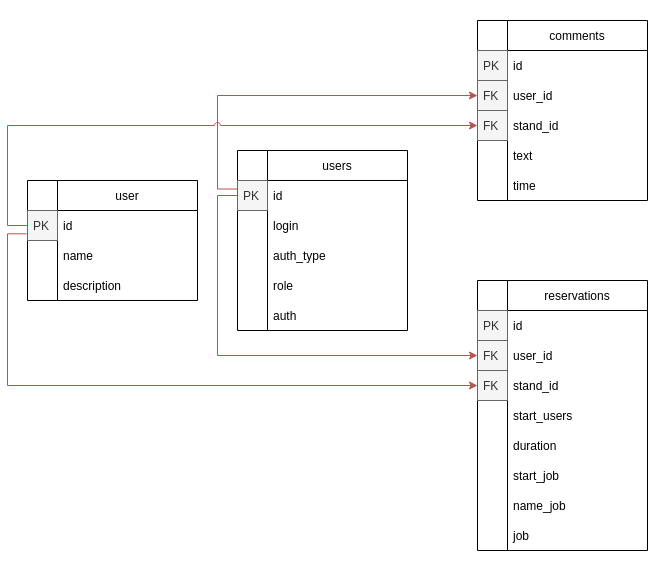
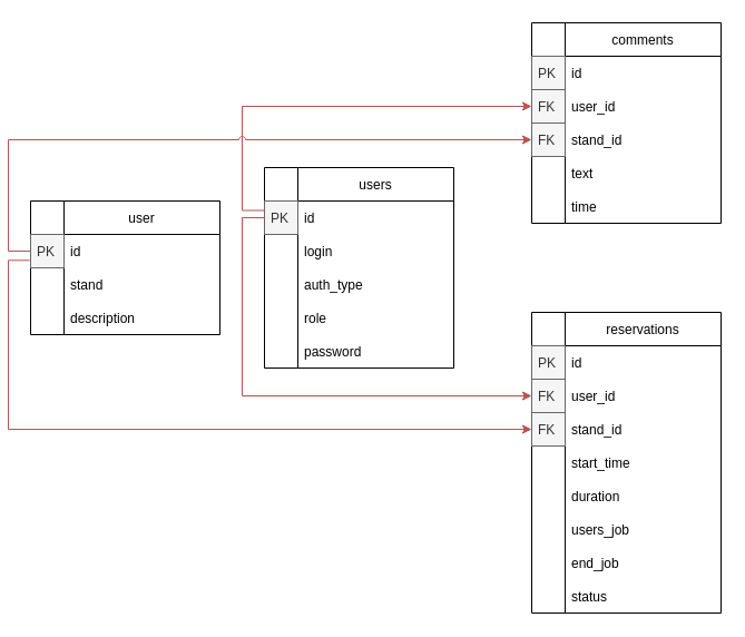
- <mxCell id="16" value="name" style="text;strokeColor=none;fillColor=none;align=left;verticalAlign=middle;spacingLeft=4;spacingRight=4;overflow=hidden;points=[[0,0.5],[1,0.5]];portConstraint=eastwest;rotatable=0;" parent="14" vertex="1"><mxGeometry y="60" width="140" height="30" as="geometry" /></mxCell>
+ <mxCell id="16" value="stand" style="text;strokeColor=none;fillColor=none;align=left;verticalAlign=middle;spacingLeft=4;spacingRight=4;overflow=hidden;points=[[0,0.5],[1,0.5]];portConstraint=eastwest;rotatable=0;" parent="14" vertex="1"><mxGeometry y="60" width="140" height="30" as="geometry" /></mxCell>
- <mxCell id="7" value="auth" style="text;strokeColor=none;fillColor=none;align=left;verticalAlign=middle;spacingLeft=4;spacingRight=4;overflow=hidden;points=[[0,0.5],[1,0.5]];portConstraint=eastwest;rotatable=0;" parent="2" vertex="1"><mxGeometry y="150" width="140" height="30" as="geometry" /></mxCell>
+ <mxCell id="7" value="password" style="text;strokeColor=none;fillColor=none;align=left;verticalAlign=middle;spacingLeft=4;spacingRight=4;overflow=hidden;points=[[0,0.5],[1,0.5]];portConstraint=eastwest;rotatable=0;" parent="2" vertex="1"><mxGeometry y="150" width="140" height="30" as="geometry" /></mxCell>
- <mxCell id="26" value="start_users" style="text;strokeColor=none;fillColor=none;align=left;verticalAlign=middle;spacingLeft=4;spacingRight=4;overflow=hidden;points=[[0,0.5],[1,0.5]];portConstraint=eastwest;rotatable=0;" parent="22" vertex="1"><mxGeometry y="120" width="140" height="30" as="geometry" /></mxCell>
+ <mxCell id="26" value="start_time" style="text;strokeColor=none;fillColor=none;align=left;verticalAlign=middle;spacingLeft=4;spacingRight=4;overflow=hidden;points=[[0,0.5],[1,0.5]];portConstraint=eastwest;rotatable=0;" parent="22" vertex="1"><mxGeometry y="120" width="140" height="30" as="geometry" /></mxCell>
- <mxCell id="28" value="start_job" style="text;strokeColor=none;fillColor=none;align=left;verticalAlign=middle;spacingLeft=4;spacingRight=4;overflow=hidden;points=[[0,0.5],[1,0.5]];portConstraint=eastwest;rotatable=0;" vertex="1" parent="22"><mxGeometry y="180" width="140" height="30" as="geometry" /></mxCell>
+ <mxCell id="28" value="users_job" style="text;strokeColor=none;fillColor=none;align=left;verticalAlign=middle;spacingLeft=4;spacingRight=4;overflow=hidden;points=[[0,0.5],[1,0.5]];portConstraint=eastwest;rotatable=0;" vertex="1" parent="22"><mxGeometry y="180" width="140" height="30" as="geometry" /></mxCell>
- <mxCell id="29" value="name_job" style="text;strokeColor=none;fillColor=none;align=left;verticalAlign=middle;spacingLeft=4;spacingRight=4;overflow=hidden;points=[[0,0.5],[1,0.5]];portConstraint=eastwest;rotatable=0;" vertex="1" parent="22"><mxGeometry y="210" width="140" height="30" as="geometry" /></mxCell>
+ <mxCell id="29" value="end_job" style="text;strokeColor=none;fillColor=none;align=left;verticalAlign=middle;spacingLeft=4;spacingRight=4;overflow=hidden;points=[[0,0.5],[1,0.5]];portConstraint=eastwest;rotatable=0;" vertex="1" parent="22"><mxGeometry y="210" width="140" height="30" as="geometry" /></mxCell>
- <mxCell id="30" value="job" style="text;strokeColor=none;fillColor=none;align=left;verticalAlign=middle;spacingLeft=4;spacingRight=4;overflow=hidden;points=[[0,0.5],[1,0.5]];portConstraint=eastwest;rotatable=0;" parent="22" vertex="1"><mxGeometry y="240" width="140" height="30" as="geometry" /></mxCell>
+ <mxCell id="30" value="status" style="text;strokeColor=none;fillColor=none;align=left;verticalAlign=middle;spacingLeft=4;spacingRight=4;overflow=hidden;points=[[0,0.5],[1,0.5]];portConstraint=eastwest;rotatable=0;" parent="22" vertex="1"><mxGeometry y="240" width="140" height="30" as="geometry" /></mxCell>
